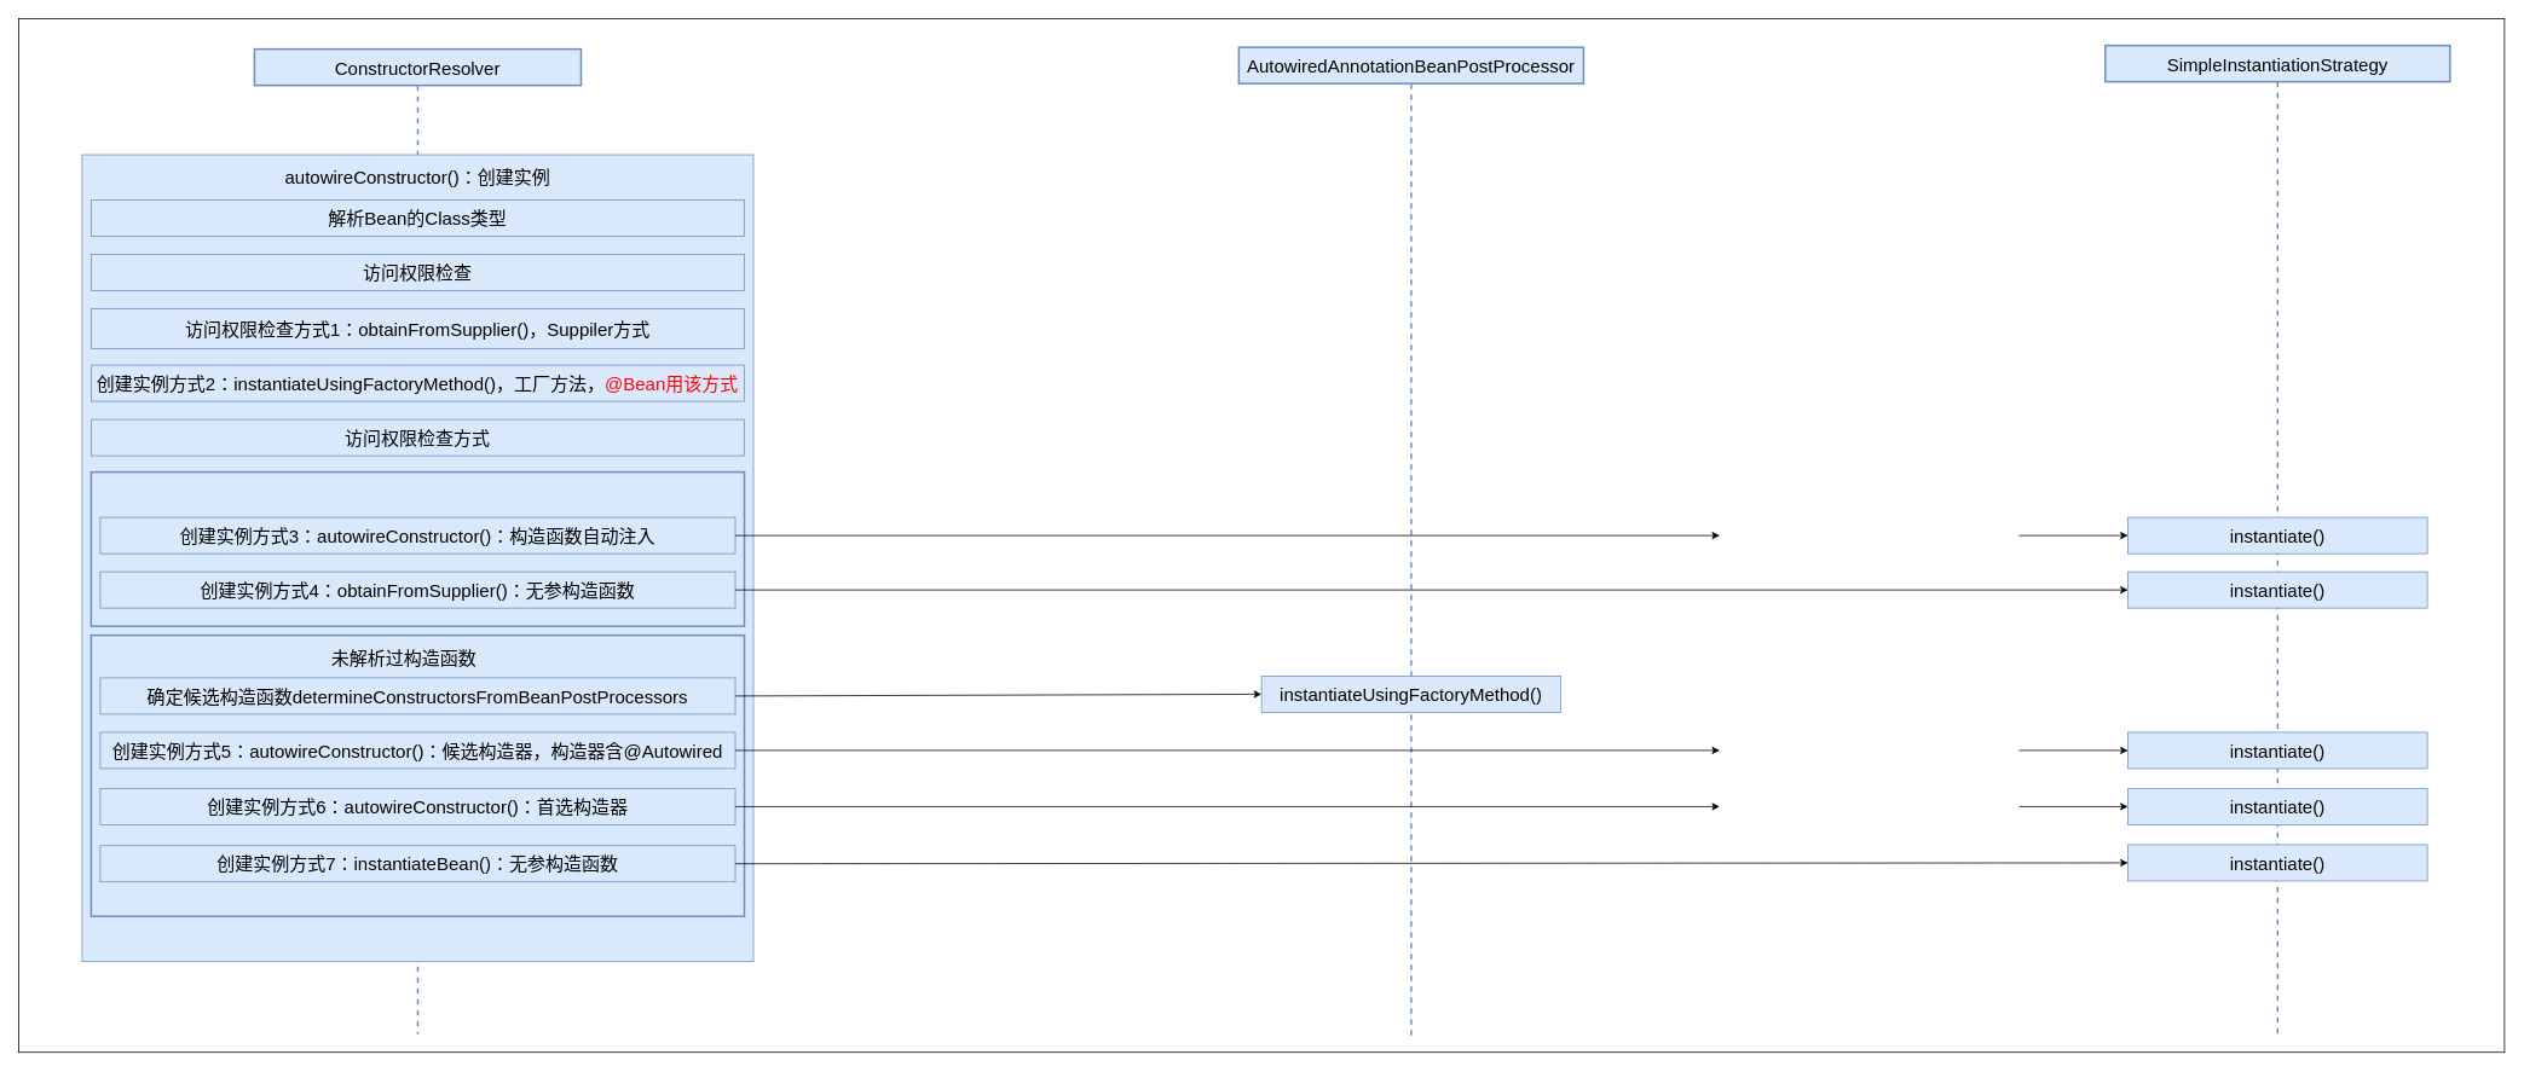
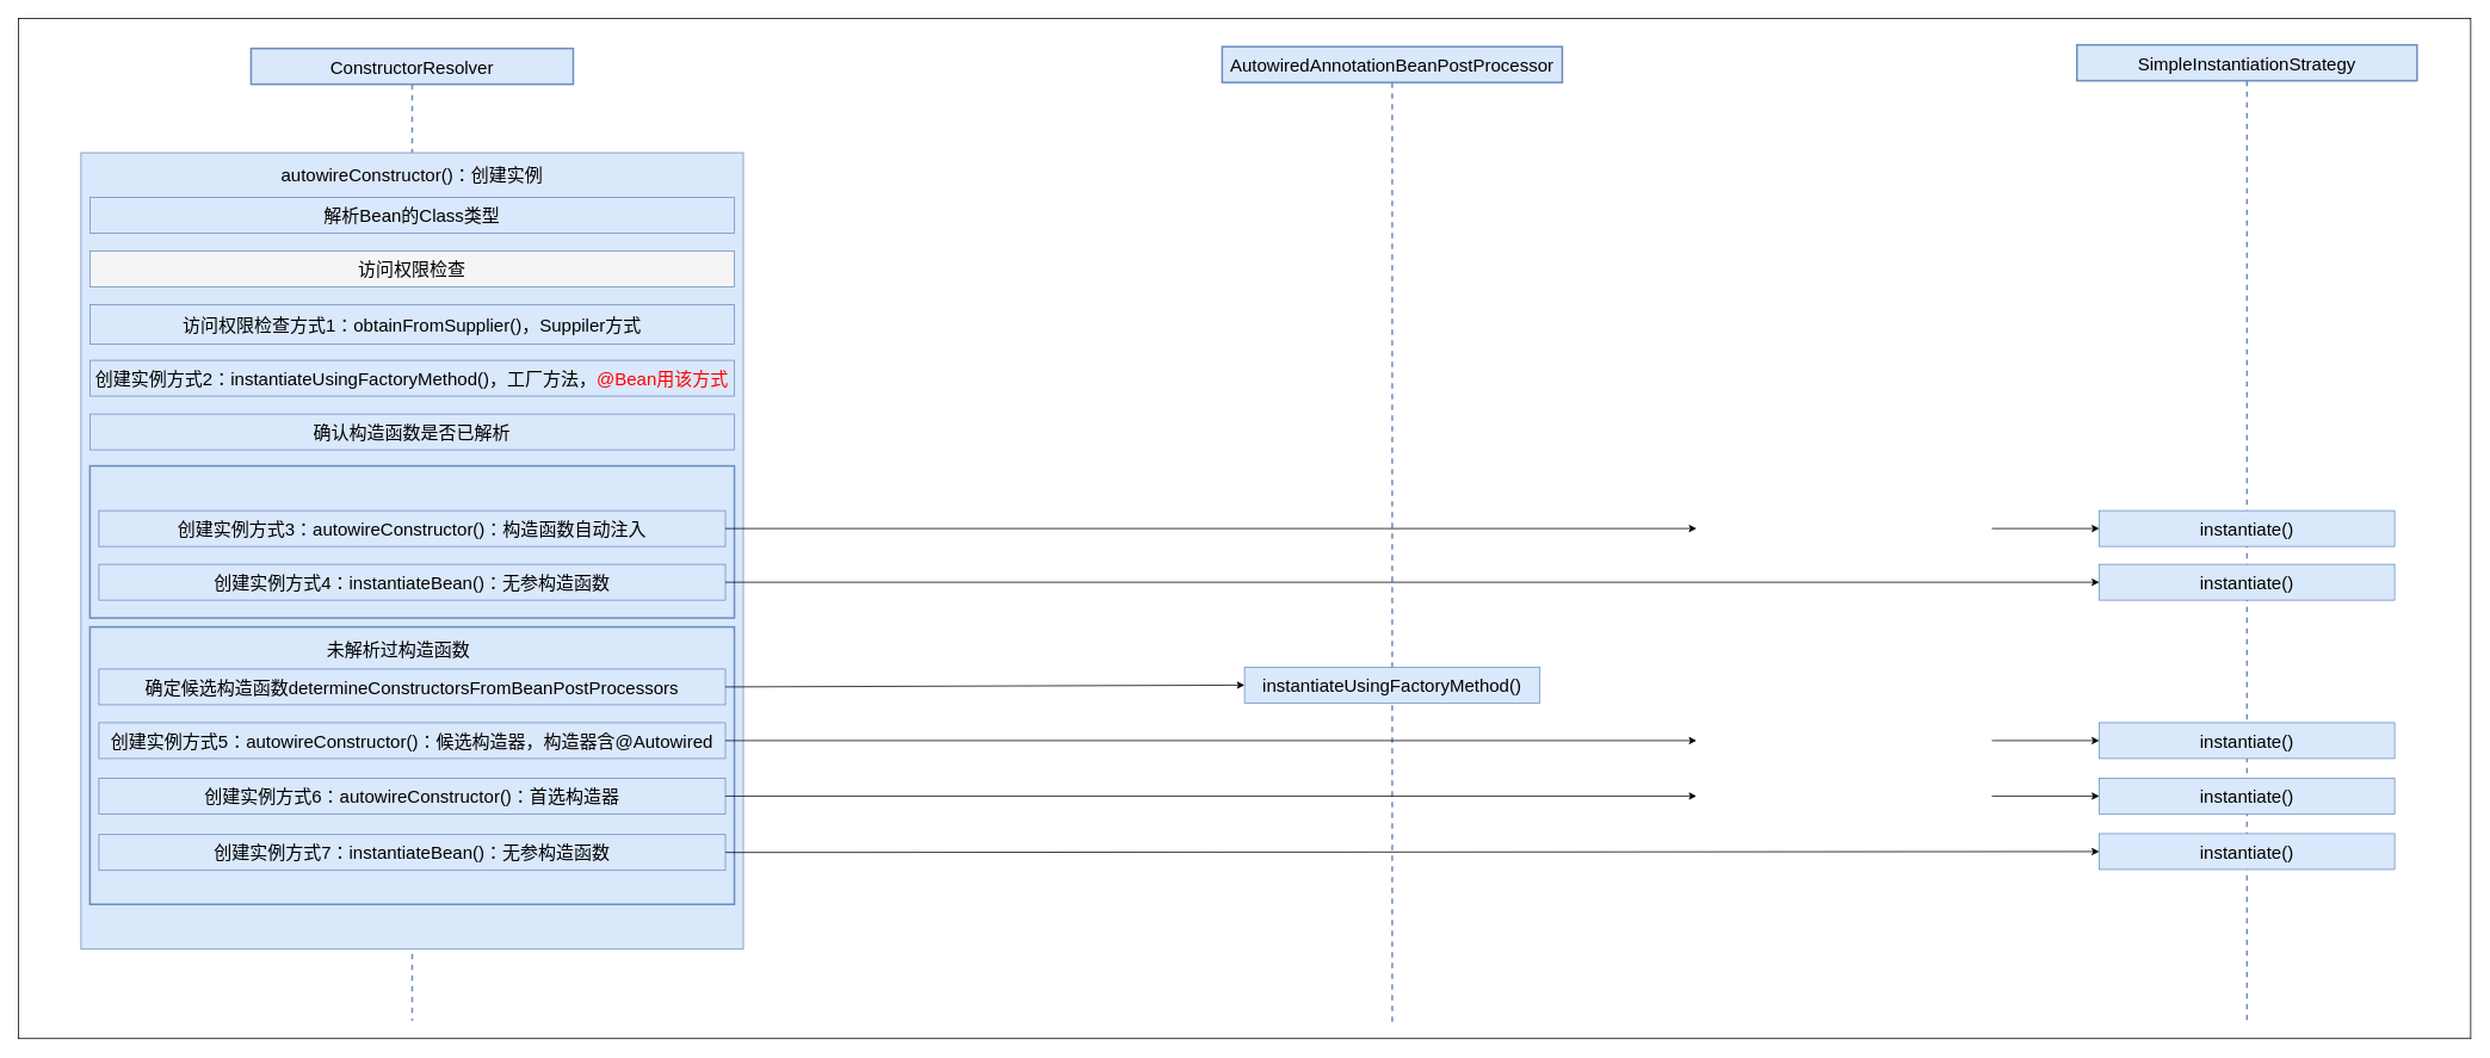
- <mxCell id="11" value="访问权限检查" style="html=1;whiteSpace=wrap;fontSize=20;fillColor=#dae8fc;strokeColor=#6c8ebf;strokeWidth=1;" parent="1" vertex="1"><mxGeometry x="100" y="280" width="720" height="40" as="geometry" /></mxCell>
+ <mxCell id="11" value="访问权限检查" style="html=1;whiteSpace=wrap;fontSize=20;fillColor=#f5f5f5;strokeColor=#6c8ebf;strokeWidth=1;" parent="1" vertex="1"><mxGeometry x="100" y="280" width="720" height="40" as="geometry" /></mxCell>
- <mxCell id="14" value="访问权限检查方式" style="html=1;whiteSpace=wrap;fontSize=20;fillColor=#dae8fc;strokeColor=#6c8ebf;strokeWidth=1;" parent="1" vertex="1"><mxGeometry x="100" y="462" width="720" height="40" as="geometry" /></mxCell>
+ <mxCell id="14" value="确认构造函数是否已解析" style="html=1;whiteSpace=wrap;fontSize=20;fillColor=#dae8fc;strokeColor=#6c8ebf;strokeWidth=1;" parent="1" vertex="1"><mxGeometry x="100" y="462" width="720" height="40" as="geometry" /></mxCell>
- <mxCell id="16" value="&lt;span style=&quot;text-align: left;&quot;&gt;创建实例&lt;/span&gt;&lt;span style=&quot;text-align: left;&quot;&gt;方式4：obtainFromSupplier()：无参构造函数&lt;/span&gt;" style="html=1;whiteSpace=wrap;fontSize=20;fillColor=#dae8fc;strokeColor=#6c8ebf;" parent="1" vertex="1"><mxGeometry x="110" y="630" width="700" height="40" as="geometry" /></mxCell>
+ <mxCell id="16" value="&lt;span style=&quot;text-align: left;&quot;&gt;创建实例&lt;/span&gt;&lt;span style=&quot;text-align: left;&quot;&gt;方式4：instantiateBean()：无参构造函数&lt;/span&gt;" style="html=1;whiteSpace=wrap;fontSize=20;fillColor=#dae8fc;strokeColor=#6c8ebf;" parent="1" vertex="1"><mxGeometry x="110" y="630" width="700" height="40" as="geometry" /></mxCell>
